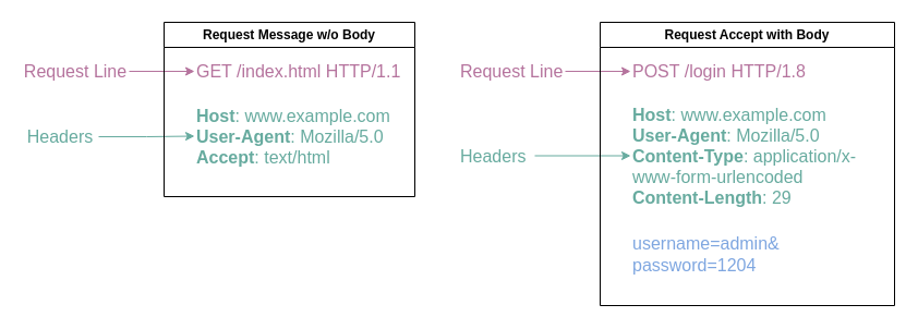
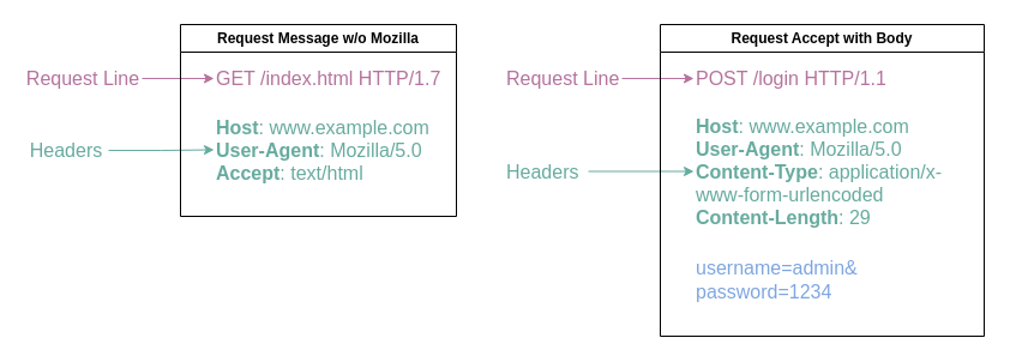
- <mxCell id="7" value="Request Message w/o Body" style="swimlane;whiteSpace=wrap;html=1;" vertex="1" parent="2"><mxGeometry x="130" width="230" height="160" as="geometry"><mxRectangle x="150" y="90" width="190" height="30" as="alternateBounds" /></mxGeometry></mxCell>
+ <mxCell id="7" value="Request Message w/o Mozilla" style="swimlane;whiteSpace=wrap;html=1;" vertex="1" parent="2"><mxGeometry x="130" width="230" height="160" as="geometry"><mxRectangle x="150" y="90" width="190" height="30" as="alternateBounds" /></mxGeometry></mxCell>
- <mxCell id="8" value="&lt;font style=&quot;font-size: 16px; color: rgb(181, 115, 157);&quot;&gt;GET /index.html HTTP/1.1&lt;/font&gt;" style="text;html=1;align=left;verticalAlign=middle;whiteSpace=wrap;rounded=0;labelPosition=center;verticalLabelPosition=middle;" vertex="1" parent="7"><mxGeometry x="28" y="22.5" width="194" height="45" as="geometry" /></mxCell>
+ <mxCell id="8" value="&lt;font style=&quot;font-size: 16px; color: rgb(181, 115, 157);&quot;&gt;GET /index.html HTTP/1.7&lt;/font&gt;" style="text;html=1;align=left;verticalAlign=middle;whiteSpace=wrap;rounded=0;labelPosition=center;verticalLabelPosition=middle;" vertex="1" parent="7"><mxGeometry x="28" y="22.5" width="194" height="45" as="geometry" /></mxCell>
- <mxCell id="17" value="&lt;font style=&quot;font-size: 16px; color: rgb(181, 115, 157);&quot;&gt;POST /login HTTP/1.8&lt;/font&gt;" style="text;html=1;align=left;verticalAlign=middle;whiteSpace=wrap;rounded=0;labelPosition=center;verticalLabelPosition=middle;" vertex="1" parent="15"><mxGeometry x="28" y="22.5" width="194" height="45" as="geometry" /></mxCell>
+ <mxCell id="17" value="&lt;font style=&quot;font-size: 16px; color: rgb(181, 115, 157);&quot;&gt;POST /login HTTP/1.1&lt;/font&gt;" style="text;html=1;align=left;verticalAlign=middle;whiteSpace=wrap;rounded=0;labelPosition=center;verticalLabelPosition=middle;" vertex="1" parent="15"><mxGeometry x="28" y="22.5" width="194" height="45" as="geometry" /></mxCell>
- <mxCell id="18" value="&lt;font style=&quot;font-size: 16px; color: rgb(126, 166, 224);&quot;&gt;username=admin&amp;amp;&lt;/font&gt;&lt;div&gt;&lt;font style=&quot;font-size: 16px; color: rgb(126, 166, 224);&quot;&gt;password=1204&lt;/font&gt;&lt;/div&gt;" style="text;html=1;align=left;verticalAlign=middle;whiteSpace=wrap;rounded=0;labelPosition=center;verticalLabelPosition=middle;" vertex="1" parent="15"><mxGeometry x="28" y="190" width="194" height="45" as="geometry" /></mxCell>
+ <mxCell id="18" value="&lt;font style=&quot;font-size: 16px; color: rgb(126, 166, 224);&quot;&gt;username=admin&amp;amp;&lt;/font&gt;&lt;div&gt;&lt;font style=&quot;font-size: 16px; color: rgb(126, 166, 224);&quot;&gt;password=1234&lt;/font&gt;&lt;/div&gt;" style="text;html=1;align=left;verticalAlign=middle;whiteSpace=wrap;rounded=0;labelPosition=center;verticalLabelPosition=middle;" vertex="1" parent="15"><mxGeometry x="28" y="190" width="194" height="45" as="geometry" /></mxCell>
